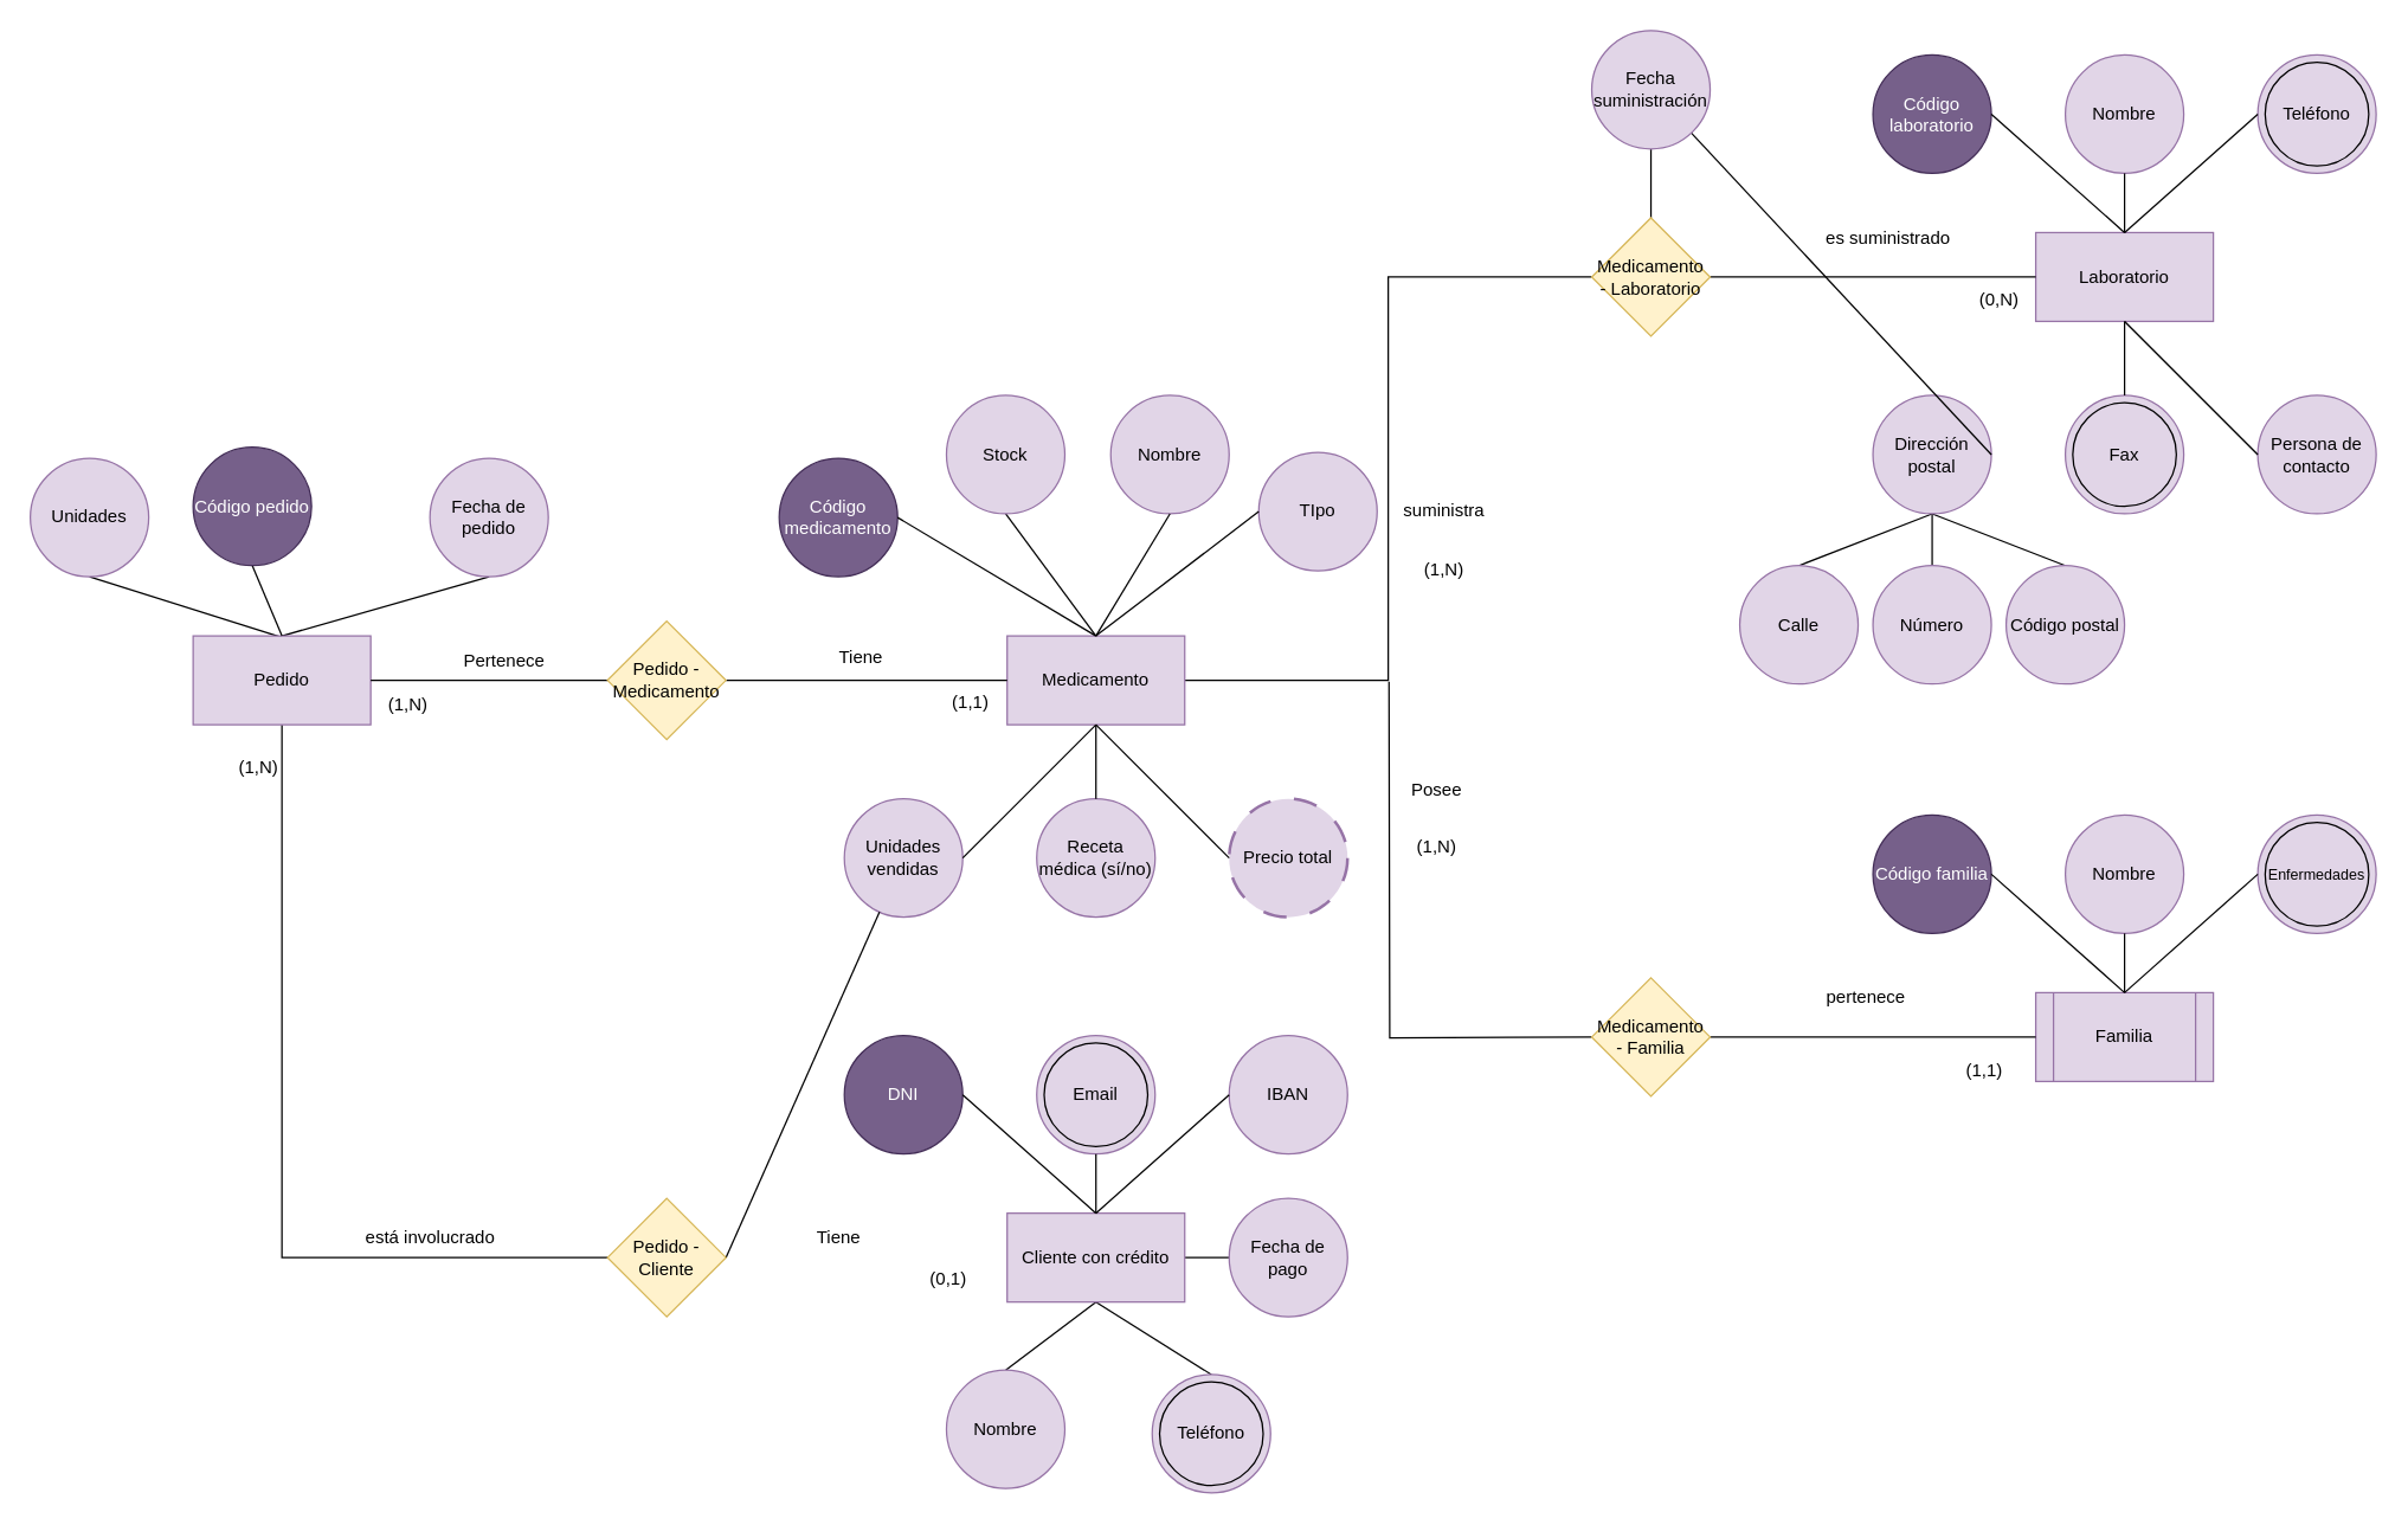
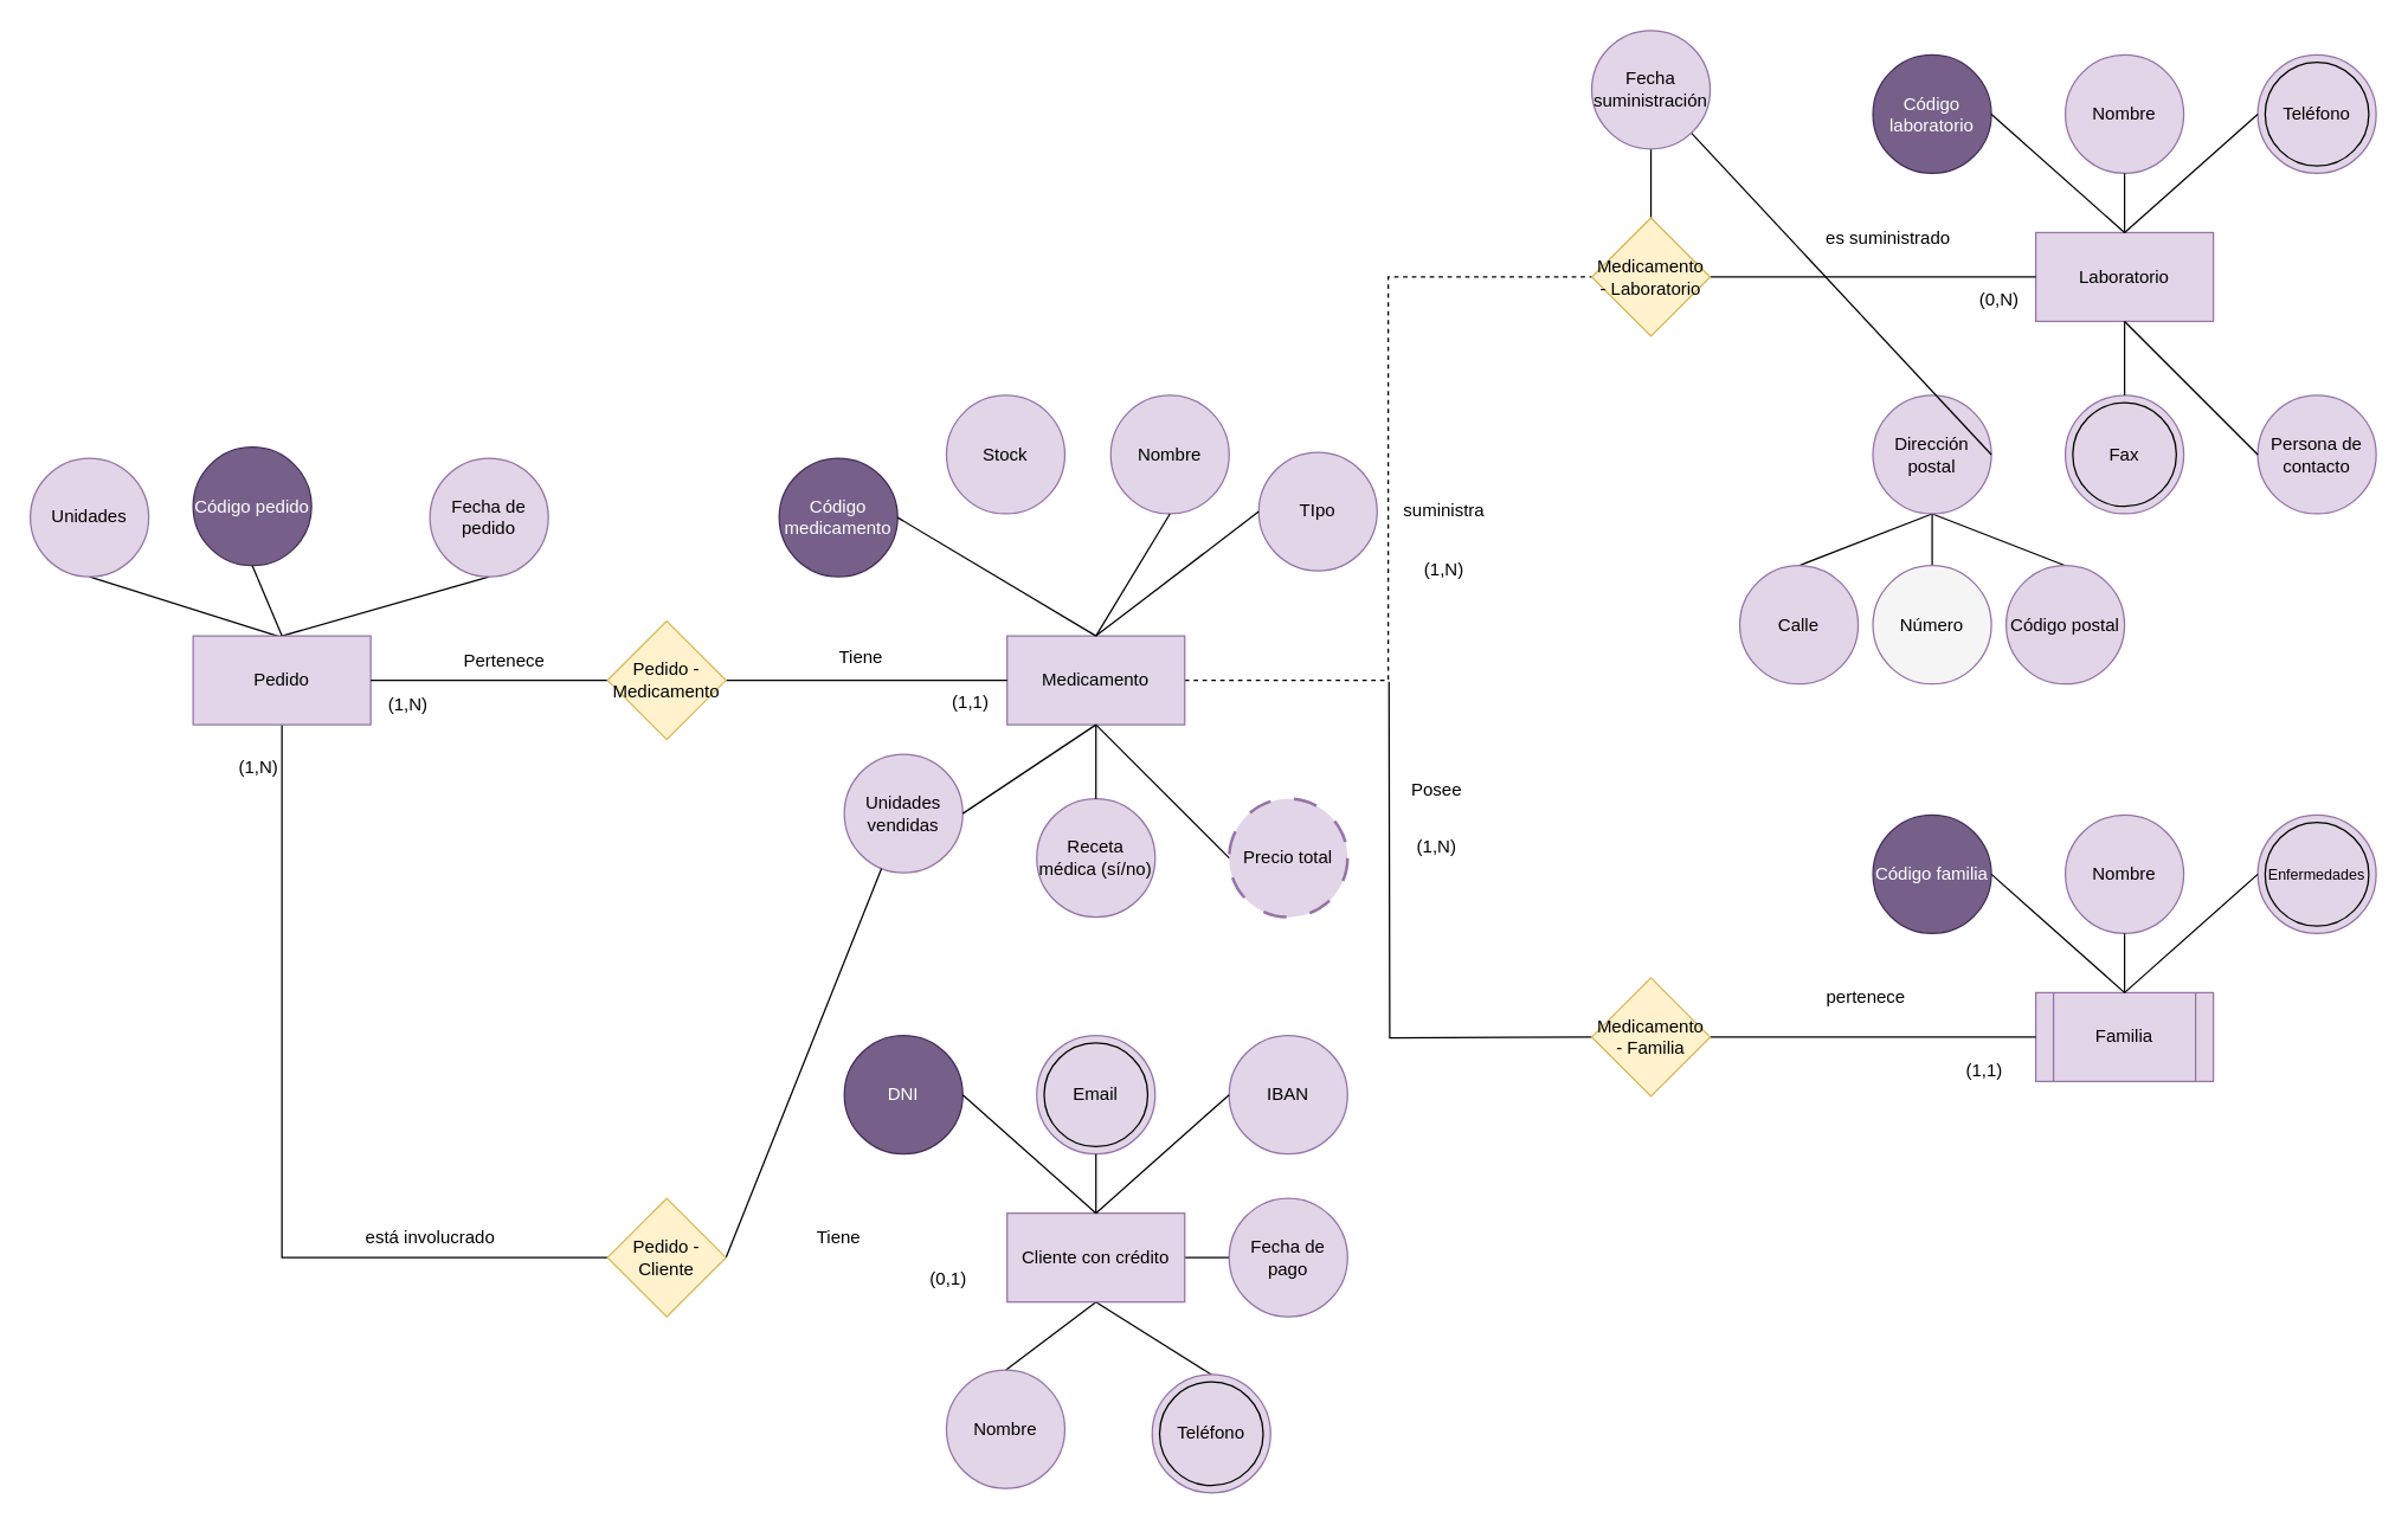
- <mxCell id="2" style="edgeStyle=orthogonalEdgeStyle;rounded=0;orthogonalLoop=1;jettySize=auto;html=1;exitX=1;exitY=0.5;exitDx=0;exitDy=0;entryX=0;entryY=0.5;entryDx=0;entryDy=0;endArrow=none;endFill=0;" parent="1" source="3" target="52" edge="1"><mxGeometry relative="1" as="geometry" /></mxCell>
+ <mxCell id="2" style="edgeStyle=orthogonalEdgeStyle;rounded=0;orthogonalLoop=1;jettySize=auto;html=1;exitX=1;exitY=0.5;exitDx=0;exitDy=0;entryX=0;entryY=0.5;entryDx=0;entryDy=0;endArrow=none;endFill=0;dashed=1;" parent="1" source="3" target="52" edge="1"><mxGeometry relative="1" as="geometry" /></mxCell>
- <mxCell id="7" style="edgeStyle=none;rounded=0;orthogonalLoop=1;jettySize=auto;html=1;exitX=0.5;exitY=1;exitDx=0;exitDy=0;entryX=0.5;entryY=0;entryDx=0;entryDy=0;endArrow=none;endFill=0;" parent="1" source="8" target="3" edge="1"><mxGeometry relative="1" as="geometry" /></mxCell>
- <mxCell id="53" value="Número" style="ellipse;whiteSpace=wrap;html=1;aspect=fixed;fillColor=#e1d5e7;strokeColor=#9673a6;" parent="1" vertex="1"><mxGeometry x="1265" y="381.5" width="80" height="80" as="geometry" /></mxCell>
+ <mxCell id="53" value="Número" style="ellipse;whiteSpace=wrap;html=1;aspect=fixed;fillColor=#f5f5f5;strokeColor=#9673a6;" parent="1" vertex="1"><mxGeometry x="1265" y="381.5" width="80" height="80" as="geometry" /></mxCell>
- <mxCell id="9" value="Unidades vendidas" style="ellipse;whiteSpace=wrap;html=1;aspect=fixed;fillColor=#e1d5e7;strokeColor=#9673a6;" parent="1" vertex="1"><mxGeometry x="570" y="539" width="80" height="80" as="geometry" /></mxCell>
+ <mxCell id="9" value="Unidades vendidas" style="ellipse;whiteSpace=wrap;html=1;aspect=fixed;fillColor=#e1d5e7;strokeColor=#9673a6;" parent="1" vertex="1"><mxGeometry x="570" y="509" width="80" height="80" as="geometry" /></mxCell>
